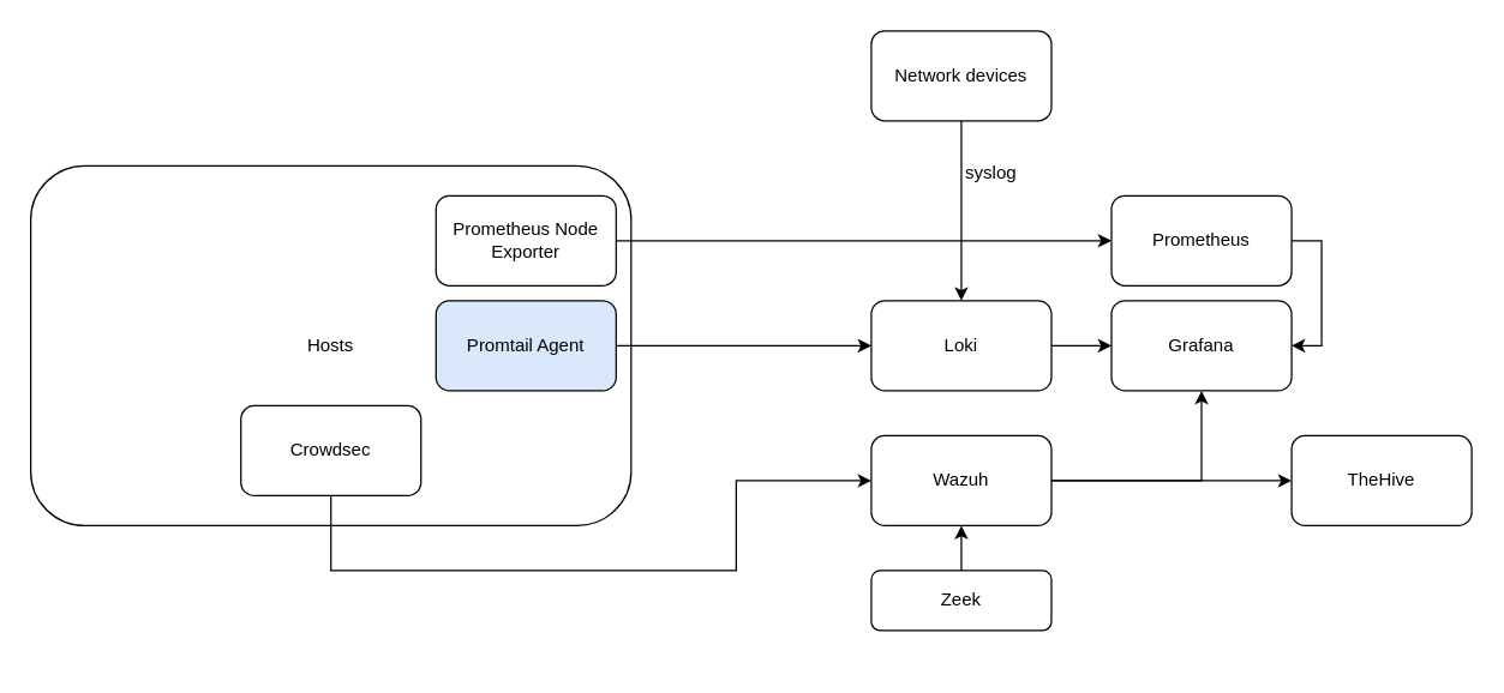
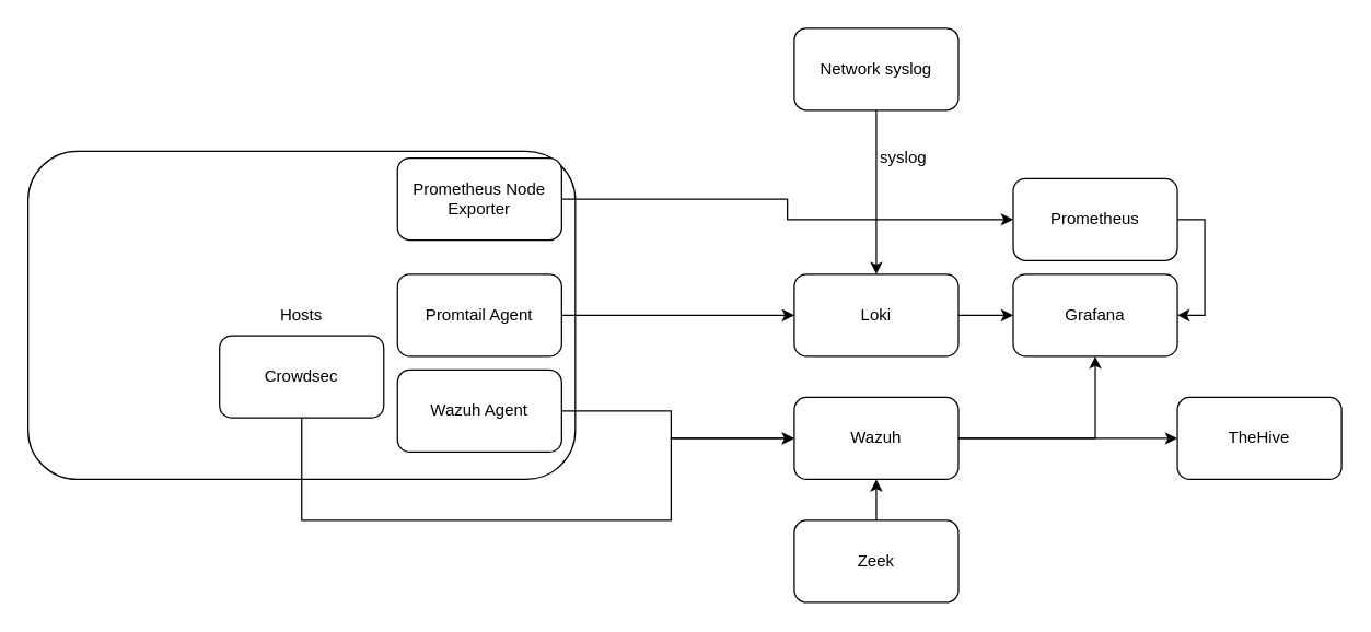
- <mxCell id="23" value="Network devices" style="rounded=1;whiteSpace=wrap;html=1;" vertex="1" parent="1"><mxGeometry x="580" y="20" width="120" height="60" as="geometry" /></mxCell>
+ <mxCell id="23" value="Network syslog" style="rounded=1;whiteSpace=wrap;html=1;" vertex="1" parent="1"><mxGeometry x="580" y="20" width="120" height="60" as="geometry" /></mxCell>
- <mxCell id="10" value="Prometheus Node Exporter" style="rounded=1;whiteSpace=wrap;html=1;" vertex="1" parent="1"><mxGeometry x="290" y="130" width="120" height="60" as="geometry" /></mxCell>
+ <mxCell id="10" value="Prometheus Node Exporter" style="rounded=1;whiteSpace=wrap;html=1;" vertex="1" parent="1"><mxGeometry x="290" y="115" width="120" height="60" as="geometry" /></mxCell>
- <mxCell id="8" value="Promtail Agent" style="rounded=1;whiteSpace=wrap;html=1;fillColor=#dae8fc;" vertex="1" parent="1"><mxGeometry x="290" y="200" width="120" height="60" as="geometry" /></mxCell>
+ <mxCell id="8" value="Promtail Agent" style="rounded=1;whiteSpace=wrap;html=1;" vertex="1" parent="1"><mxGeometry x="290" y="200" width="120" height="60" as="geometry" /></mxCell>
- <mxCell id="4" value="Crowdsec" style="rounded=1;whiteSpace=wrap;html=1;" vertex="1" parent="1"><mxGeometry x="160" y="270" width="120" height="60" as="geometry" /></mxCell>
+ <mxCell id="4" value="Crowdsec" style="rounded=1;whiteSpace=wrap;html=1;" vertex="1" parent="1"><mxGeometry x="160" y="245" width="120" height="60" as="geometry" /></mxCell>
+ <mxCell id="6" value="Wazuh Agent" style="rounded=1;whiteSpace=wrap;html=1;" vertex="1" parent="1"><mxGeometry x="290" y="270" width="120" height="60" as="geometry" /></mxCell>
+ <mxCell id="5" style="edgeStyle=orthogonalEdgeStyle;rounded=0;orthogonalLoop=1;jettySize=auto;html=1;entryX=0;entryY=0.5;entryDx=0;entryDy=0;" edge="1" parent="1" source="6" target="16"><mxGeometry relative="1" as="geometry"><Array as="points"><mxPoint x="490" y="300" /><mxPoint x="490" y="320" /></Array></mxGeometry></mxCell>
- <mxCell id="18" value="Zeek" style="rounded=1;whiteSpace=wrap;html=1;" vertex="1" parent="1"><mxGeometry x="580" y="380" width="120" height="40" as="geometry" /></mxCell>
+ <mxCell id="18" value="Zeek" style="rounded=1;whiteSpace=wrap;html=1;" vertex="1" parent="1"><mxGeometry x="580" y="380" width="120" height="60" as="geometry" /></mxCell>
